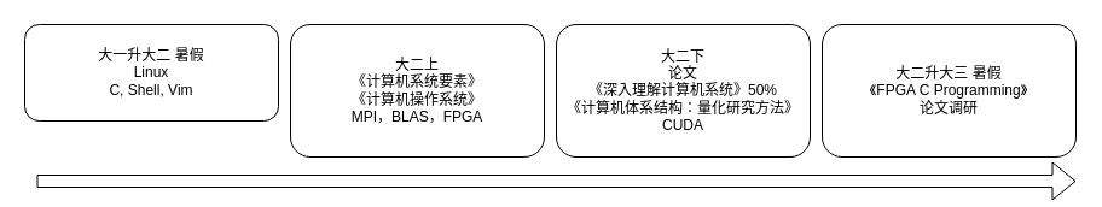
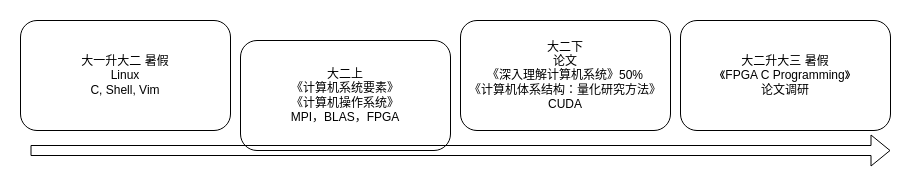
- <mxCell id="2" value="大一升大二 暑假&lt;div&gt;Linux&lt;/div&gt;&lt;div&gt;C, Shell, Vim&lt;/div&gt;" style="rounded=1;whiteSpace=wrap;html=1;" vertex="1" parent="1"><mxGeometry x="20" y="20" width="210" height="80" as="geometry" /></mxCell>
+ <mxCell id="2" value="大一升大二 暑假&lt;div&gt;Linux&lt;/div&gt;&lt;div&gt;C, Shell, Vim&lt;/div&gt;" style="rounded=1;whiteSpace=wrap;html=1;" vertex="1" parent="1"><mxGeometry x="20" y="20" width="210" height="110" as="geometry" /></mxCell>
- <mxCell id="3" value="大二上&lt;div&gt;《计算机系统要素》&lt;/div&gt;&lt;div&gt;《计算机操作系统》&lt;/div&gt;&lt;div&gt;MPI，BLAS，FPGA&lt;/div&gt;" style="rounded=1;whiteSpace=wrap;html=1;" vertex="1" parent="1"><mxGeometry x="240" y="20" width="210" height="110" as="geometry" /></mxCell>
+ <mxCell id="3" value="大二上&lt;div&gt;《计算机系统要素》&lt;/div&gt;&lt;div&gt;《计算机操作系统》&lt;/div&gt;&lt;div&gt;MPI，BLAS，FPGA&lt;/div&gt;" style="rounded=1;whiteSpace=wrap;html=1;" vertex="1" parent="1"><mxGeometry x="240" y="40" width="210" height="110" as="geometry" /></mxCell>
